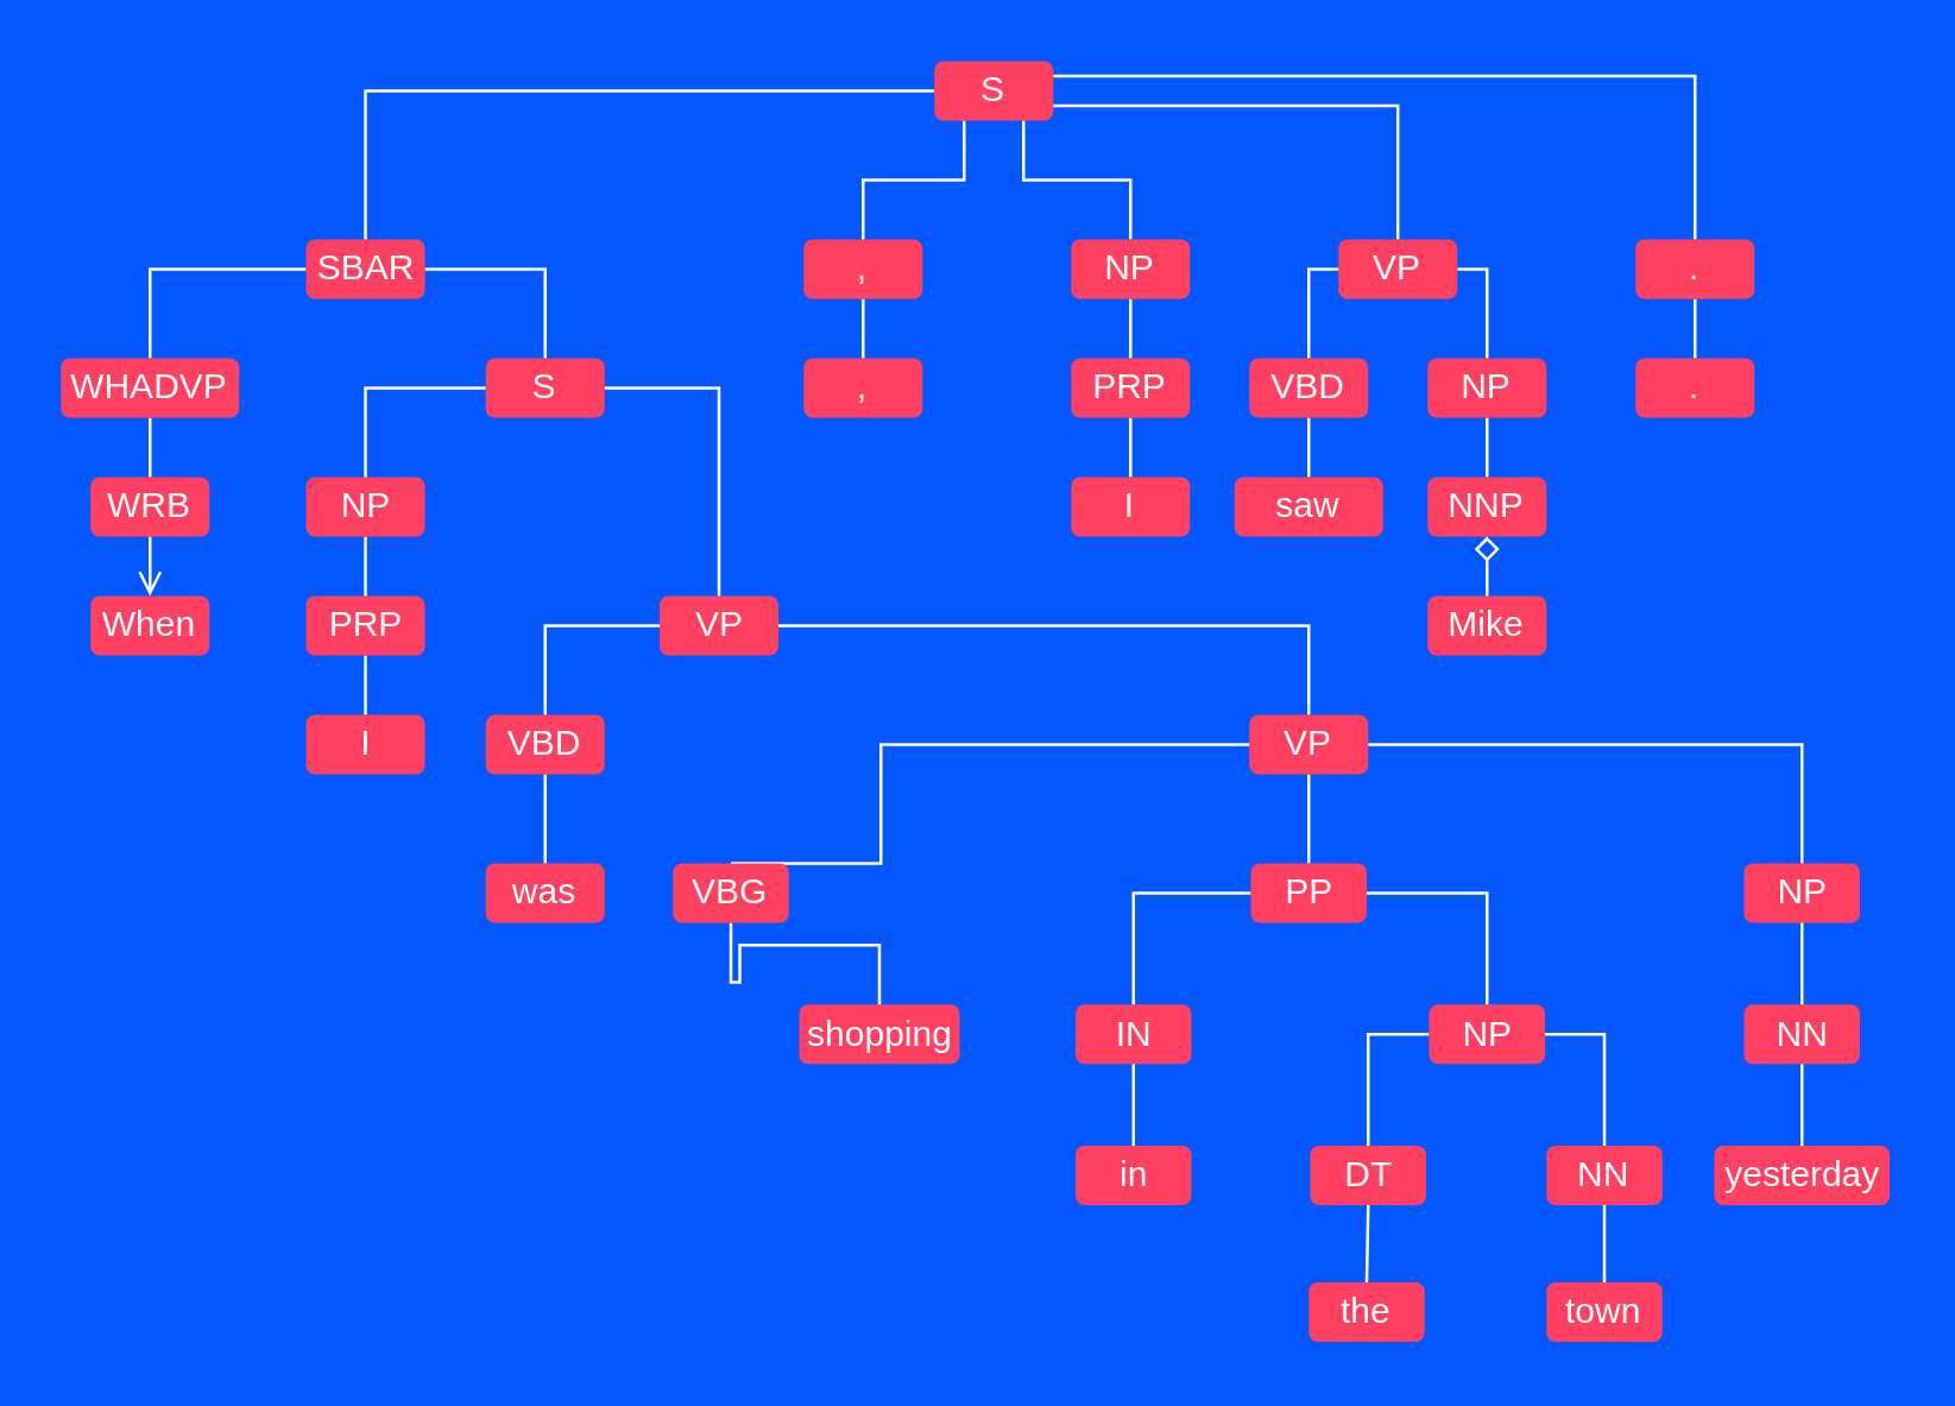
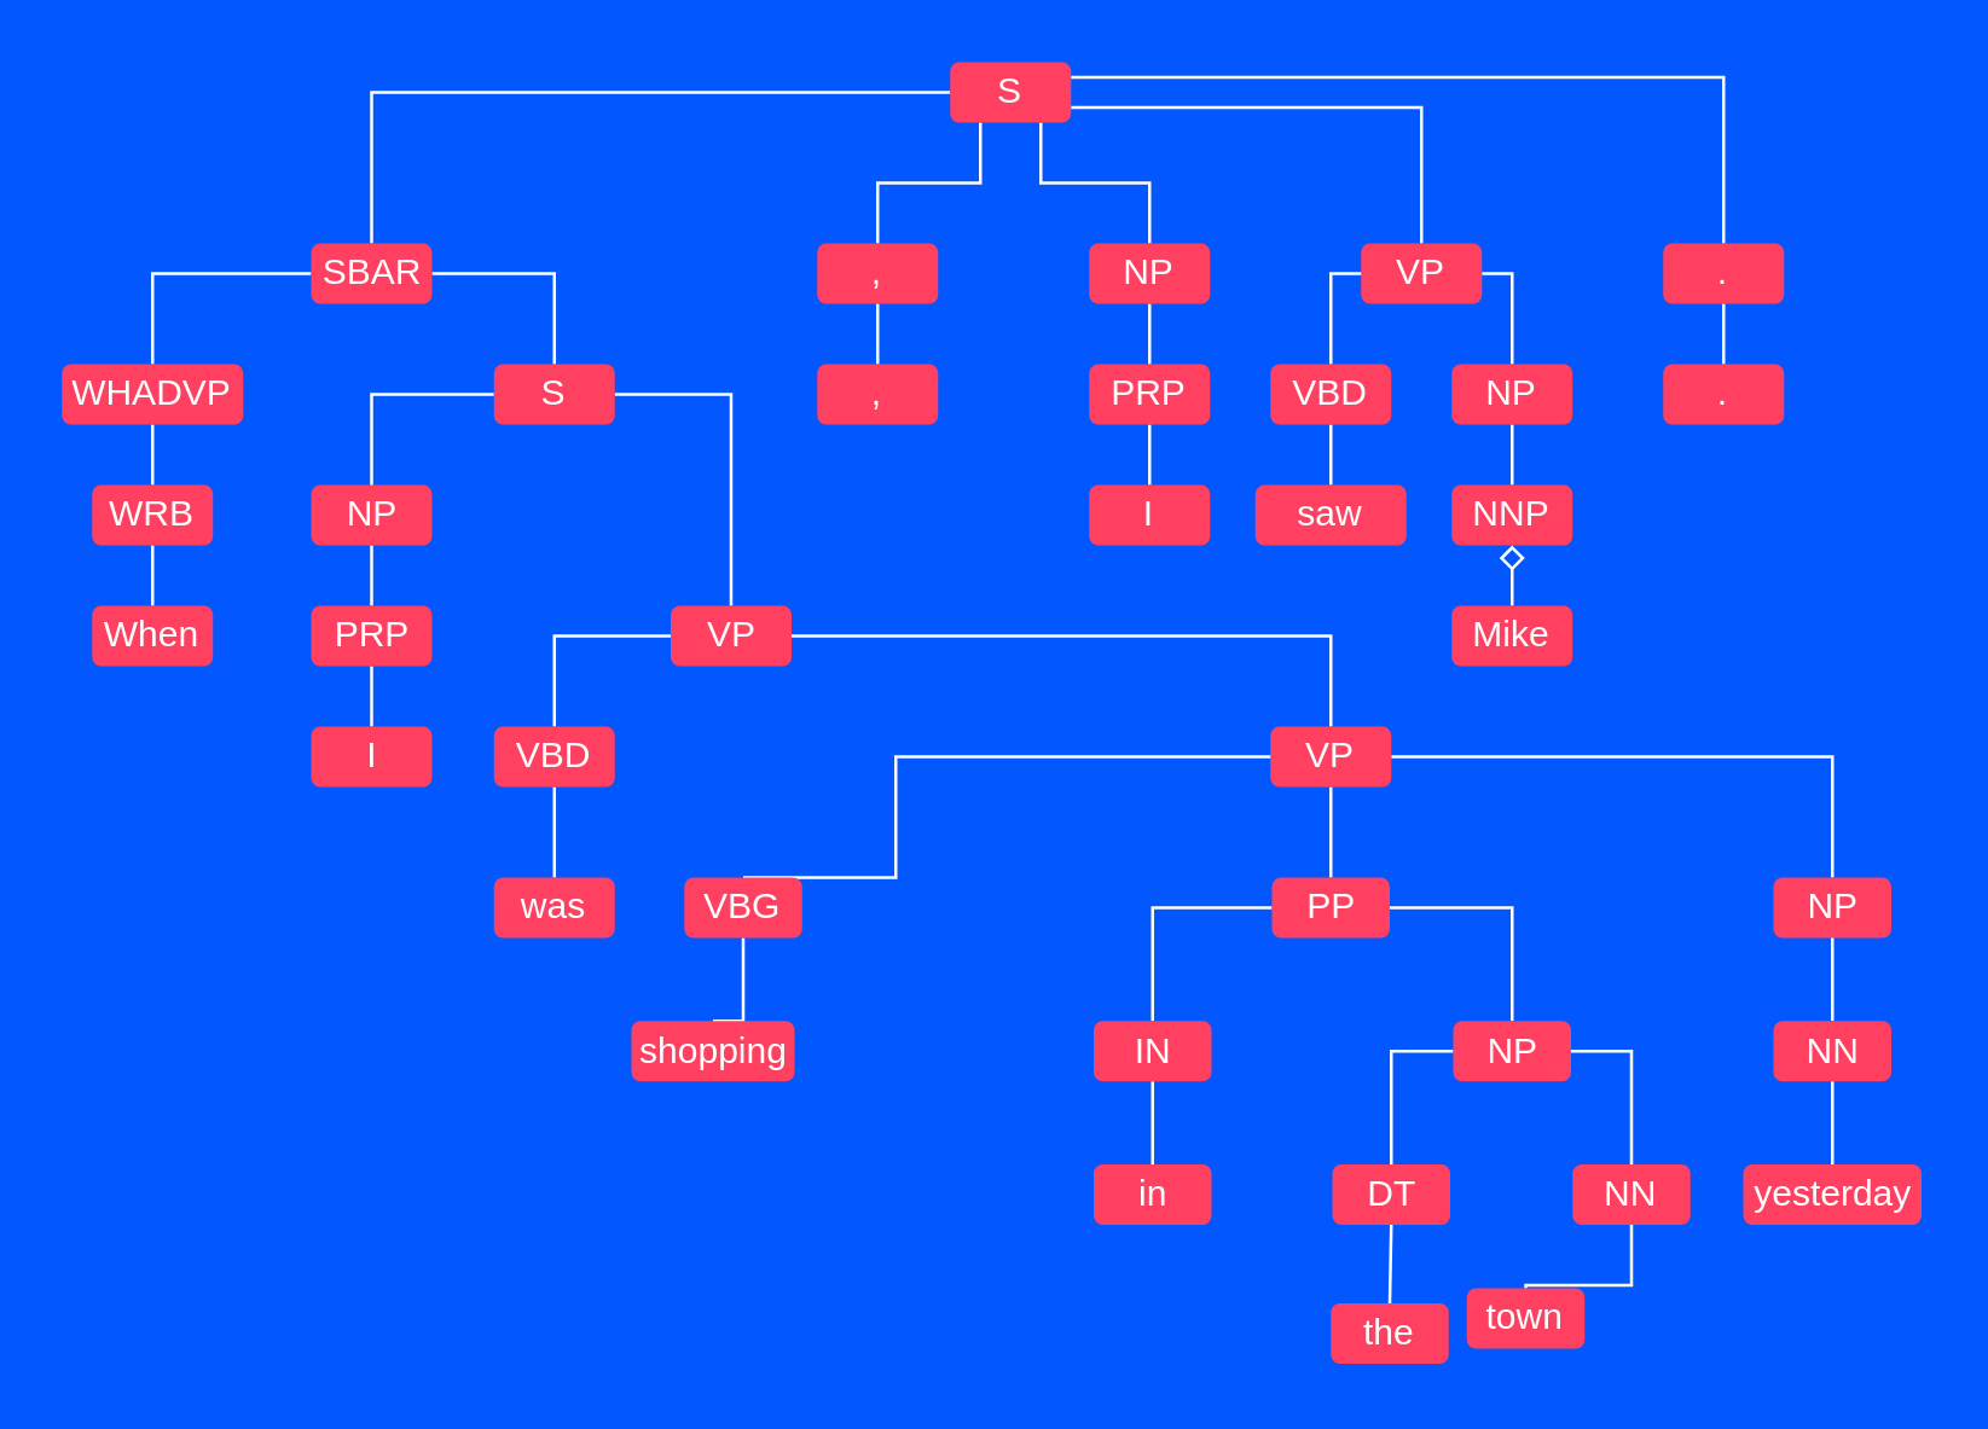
- <mxCell id="21" style="edgeStyle=orthogonalEdgeStyle;rounded=0;orthogonalLoop=1;jettySize=auto;html=1;exitX=0.5;exitY=1;exitDx=0;exitDy=0;entryX=0.5;entryY=0;entryDx=0;entryDy=0;endArrow=open;endFill=0;strokeColor=#FFFFFF;" parent="1" source="22" target="31" edge="1"><mxGeometry relative="1" as="geometry" /></mxCell>
+ <mxCell id="21" style="edgeStyle=orthogonalEdgeStyle;rounded=0;orthogonalLoop=1;jettySize=auto;html=1;exitX=0.5;exitY=1;exitDx=0;exitDy=0;entryX=0.5;entryY=0;entryDx=0;entryDy=0;endArrow=none;endFill=0;strokeColor=#FFFFFF;" parent="1" source="22" target="31" edge="1"><mxGeometry relative="1" as="geometry" /></mxCell>
- <mxCell id="56" value="&lt;font color=&quot;#ffffff&quot;&gt;shopping&lt;/font&gt;" style="text;html=1;strokeColor=none;fillColor=#FF4061;align=center;verticalAlign=middle;whiteSpace=wrap;rounded=1;fontColor=#333333;glass=0;" vertex="1" parent="1"><mxGeometry x="268.5" y="337.5" width="54" height="20" as="geometry" /></mxCell>
+ <mxCell id="56" value="&lt;font color=&quot;#ffffff&quot;&gt;shopping&lt;/font&gt;" style="text;html=1;strokeColor=none;fillColor=#FF4061;align=center;verticalAlign=middle;whiteSpace=wrap;rounded=1;fontColor=#333333;glass=0;" vertex="1" parent="1"><mxGeometry x="208.5" y="337.5" width="54" height="20" as="geometry" /></mxCell>
- <mxCell id="78" value="&lt;font color=&quot;#ffffff&quot;&gt;town&lt;/font&gt;" style="text;html=1;strokeColor=none;fillColor=#FF4061;align=center;verticalAlign=middle;whiteSpace=wrap;rounded=1;fontColor=#333333;glass=0;" vertex="1" parent="1"><mxGeometry x="520" y="431" width="39" height="20" as="geometry" /></mxCell>
+ <mxCell id="78" value="&lt;font color=&quot;#ffffff&quot;&gt;town&lt;/font&gt;" style="text;html=1;strokeColor=none;fillColor=#FF4061;align=center;verticalAlign=middle;whiteSpace=wrap;rounded=1;fontColor=#333333;glass=0;" vertex="1" parent="1"><mxGeometry x="485" y="426" width="39" height="20" as="geometry" /></mxCell>
